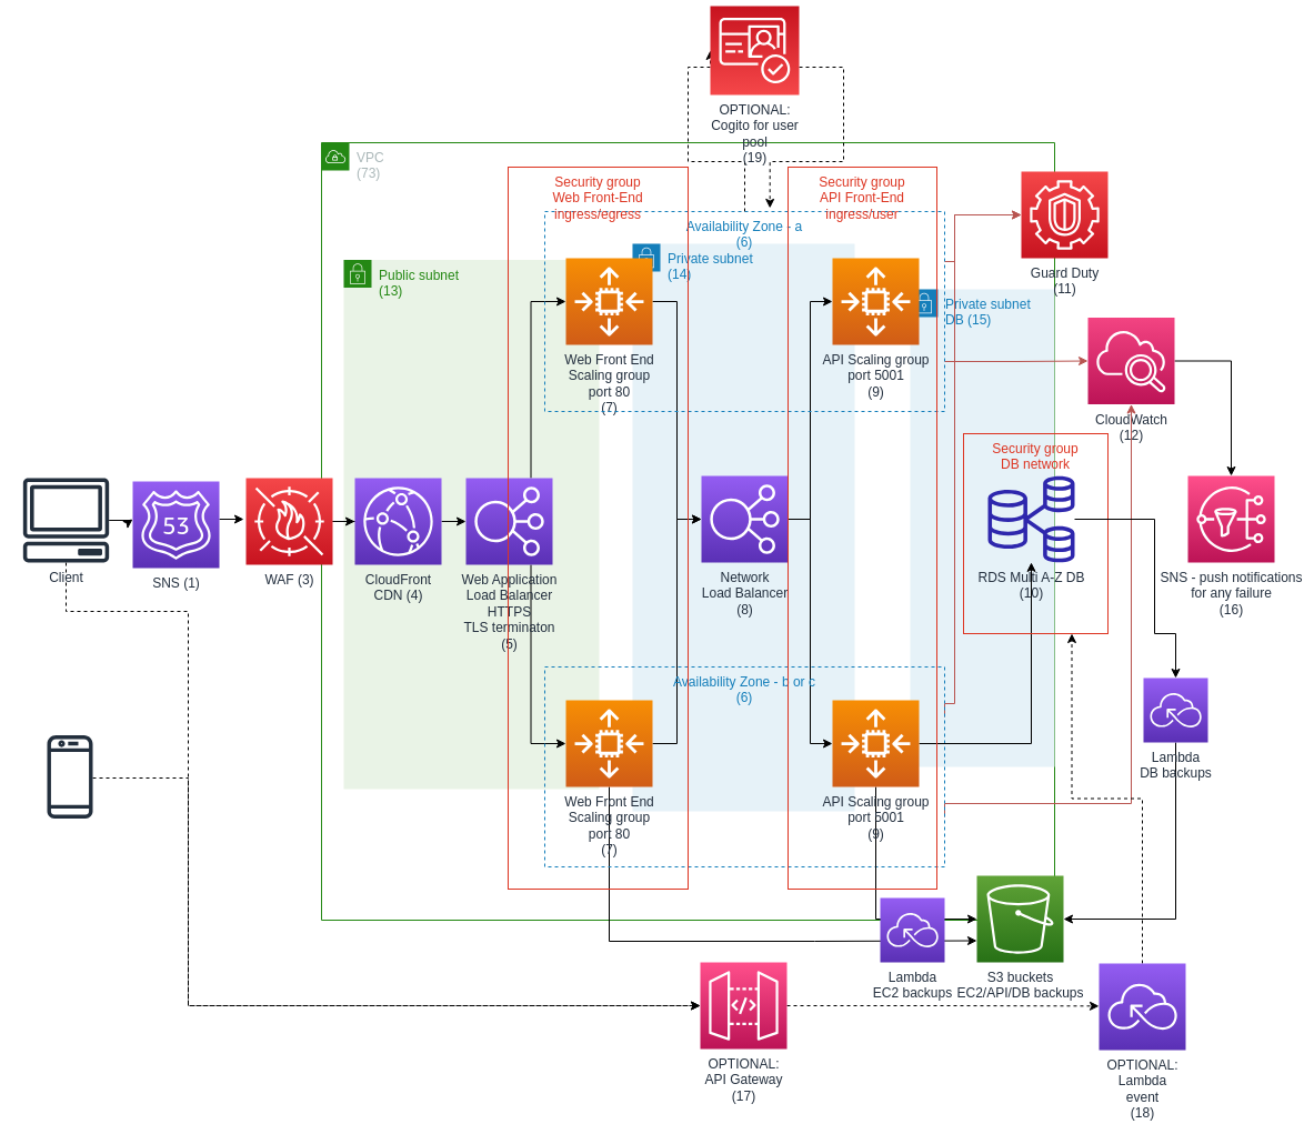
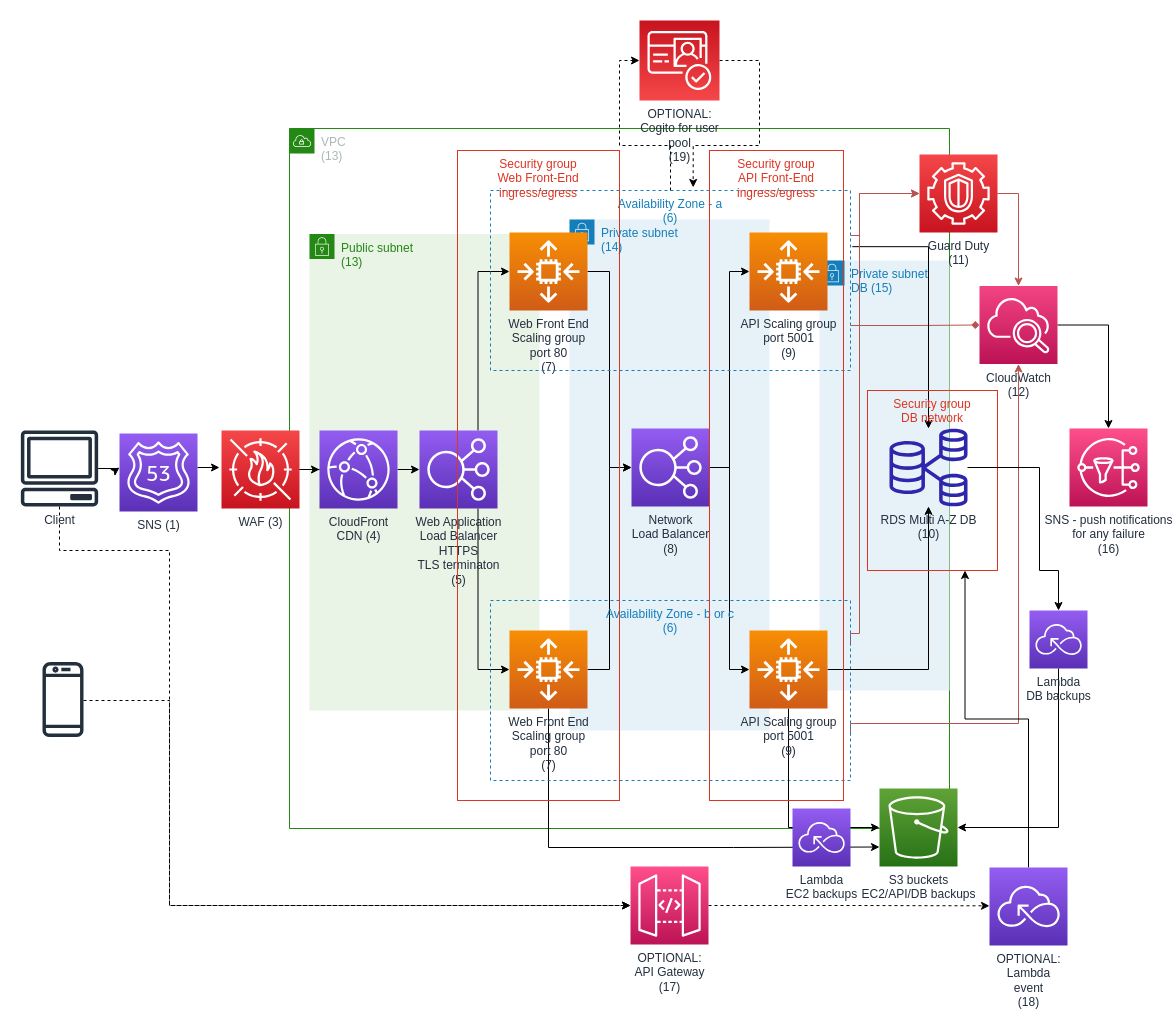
- <mxCell id="59" value="OPTIONAL: &lt;br&gt;Cogito for user&lt;br&gt;pool&lt;br&gt;(19)" style="sketch=0;points=[[0,0,0],[0.25,0,0],[0.5,0,0],[0.75,0,0],[1,0,0],[0,1,0],[0.25,1,0],[0.5,1,0],[0.75,1,0],[1,1,0],[0,0.25,0],[0,0.5,0],[0,0.75,0],[1,0.25,0],[1,0.5,0],[1,0.75,0]];outlineConnect=0;fontColor=#232F3E;gradientColor=#F54749;gradientDirection=south;fillColor=#C7131F;strokeColor=#ffffff;dashed=1;verticalLabelPosition=bottom;verticalAlign=top;align=center;html=1;fontSize=12;fontStyle=0;aspect=fixed;shape=mxgraph.aws4.resourceIcon;resIcon=mxgraph.aws4.cognito;" vertex="1" parent="1"><mxGeometry x="639" y="5" width="80" height="80" as="geometry" /></mxCell>
+ <mxCell id="59" value="OPTIONAL: &lt;br&gt;Cogito for user&lt;br&gt;pool&lt;br&gt;(19)" style="sketch=0;points=[[0,0,0],[0.25,0,0],[0.5,0,0],[0.75,0,0],[1,0,0],[0,1,0],[0.25,1,0],[0.5,1,0],[0.75,1,0],[1,1,0],[0,0.25,0],[0,0.5,0],[0,0.75,0],[1,0.25,0],[1,0.5,0],[1,0.75,0]];outlineConnect=0;fontColor=#232F3E;gradientColor=#F54749;gradientDirection=south;fillColor=#C7131F;strokeColor=#ffffff;dashed=1;verticalLabelPosition=bottom;verticalAlign=top;align=center;html=1;fontSize=12;fontStyle=0;aspect=fixed;shape=mxgraph.aws4.resourceIcon;resIcon=mxgraph.aws4.cognito;" vertex="1" parent="1"><mxGeometry x="639" y="20" width="80" height="80" as="geometry" /></mxCell>
- <mxCell id="2" value="VPC&lt;br&gt;(73)" style="points=[[0,0],[0.25,0],[0.5,0],[0.75,0],[1,0],[1,0.25],[1,0.5],[1,0.75],[1,1],[0.75,1],[0.5,1],[0.25,1],[0,1],[0,0.75],[0,0.5],[0,0.25]];outlineConnect=0;gradientColor=none;html=1;whiteSpace=wrap;fontSize=12;fontStyle=0;container=1;pointerEvents=0;collapsible=0;recursiveResize=0;shape=mxgraph.aws4.group;grIcon=mxgraph.aws4.group_vpc;strokeColor=#248814;fillColor=none;verticalAlign=top;align=left;spacingLeft=30;fontColor=#AAB7B8;dashed=0;" vertex="1" parent="1"><mxGeometry x="289" y="128" width="660" height="700" as="geometry" /></mxCell>
+ <mxCell id="2" value="VPC&lt;br&gt;(13)" style="points=[[0,0],[0.25,0],[0.5,0],[0.75,0],[1,0],[1,0.25],[1,0.5],[1,0.75],[1,1],[0.75,1],[0.5,1],[0.25,1],[0,1],[0,0.75],[0,0.5],[0,0.25]];outlineConnect=0;gradientColor=none;html=1;whiteSpace=wrap;fontSize=12;fontStyle=0;container=1;pointerEvents=0;collapsible=0;recursiveResize=0;shape=mxgraph.aws4.group;grIcon=mxgraph.aws4.group_vpc;strokeColor=#248814;fillColor=none;verticalAlign=top;align=left;spacingLeft=30;fontColor=#AAB7B8;dashed=0;" vertex="1" parent="1"><mxGeometry x="289" y="128" width="660" height="700" as="geometry" /></mxCell>
- <mxCell id="45" value="Security group&lt;br&gt;API Front-End&lt;br&gt;ingress/user" style="fillColor=none;strokeColor=#DD3522;verticalAlign=top;fontStyle=0;fontColor=#DD3522;whiteSpace=wrap;html=1;" vertex="1" parent="1"><mxGeometry x="709" y="150" width="134" height="650" as="geometry" /></mxCell>
+ <mxCell id="45" value="Security group&lt;br&gt;API Front-End&lt;br&gt;ingress/egress" style="fillColor=none;strokeColor=#DD3522;verticalAlign=top;fontStyle=0;fontColor=#DD3522;whiteSpace=wrap;html=1;" vertex="1" parent="1"><mxGeometry x="709" y="150" width="134" height="650" as="geometry" /></mxCell>
+ <mxCell id="42" style="edgeStyle=orthogonalEdgeStyle;rounded=0;orthogonalLoop=1;jettySize=auto;html=1;entryX=0.5;entryY=0;entryDx=0;entryDy=0;entryPerimeter=0;exitX=1;exitY=0.5;exitDx=0;exitDy=0;exitPerimeter=0;fillColor=#f8cecc;strokeColor=#b85450;" edge="1" parent="1" source="43" target="30"><mxGeometry relative="1" as="geometry" /></mxCell>
+ <mxCell id="31" style="edgeStyle=orthogonalEdgeStyle;rounded=0;orthogonalLoop=1;jettySize=auto;html=1;exitX=1.005;exitY=0.312;exitDx=0;exitDy=0;exitPerimeter=0;" edge="1" parent="1" source="28" target="7"><mxGeometry relative="1" as="geometry" /></mxCell>
- <mxCell id="26" style="edgeStyle=orthogonalEdgeStyle;rounded=0;orthogonalLoop=1;jettySize=auto;html=1;exitX=1;exitY=0.75;exitDx=0;exitDy=0;fillColor=#f8cecc;strokeColor=#b85450;" edge="1" parent="1" source="28" target="30"><mxGeometry relative="1" as="geometry" /></mxCell>
+ <mxCell id="26" style="edgeStyle=orthogonalEdgeStyle;rounded=0;orthogonalLoop=1;jettySize=auto;html=1;exitX=1;exitY=0.75;exitDx=0;exitDy=0;fillColor=#f8cecc;strokeColor=#b85450;endArrow=diamond;" edge="1" parent="1" source="28" target="30"><mxGeometry relative="1" as="geometry" /></mxCell>
- <mxCell id="54" style="edgeStyle=orthogonalEdgeStyle;rounded=0;orthogonalLoop=1;jettySize=auto;html=1;entryX=0.75;entryY=1;entryDx=0;entryDy=0;dashed=1;" edge="1" parent="1" source="55" target="46"><mxGeometry relative="1" as="geometry" /></mxCell>
+ <mxCell id="54" style="edgeStyle=orthogonalEdgeStyle;rounded=0;orthogonalLoop=1;jettySize=auto;html=1;entryX=0.75;entryY=1;entryDx=0;entryDy=0;dashed=0;" edge="1" parent="1" source="55" target="46"><mxGeometry relative="1" as="geometry" /></mxCell>
